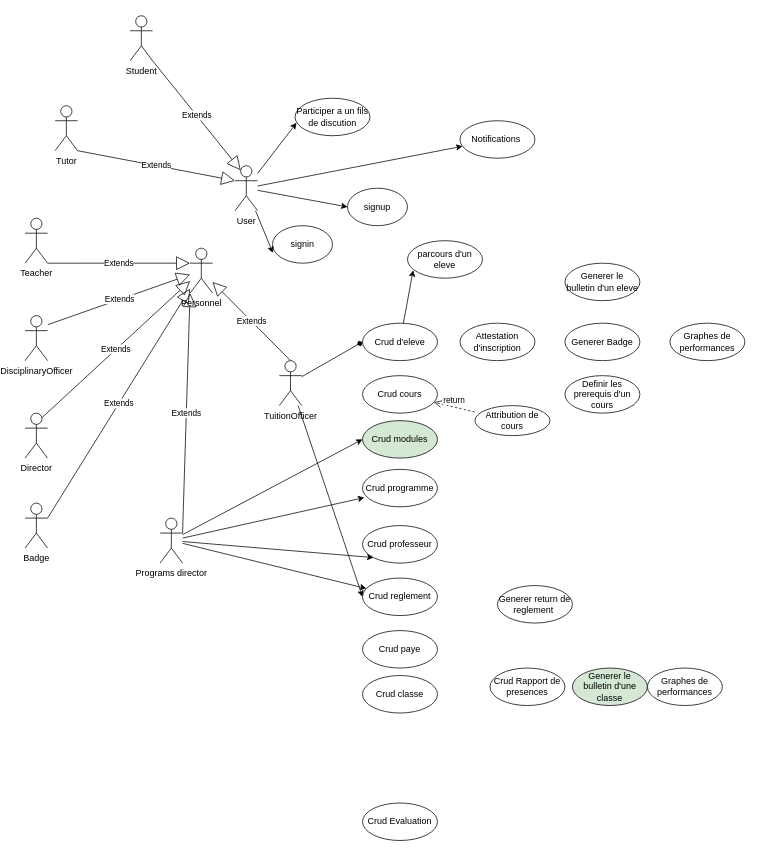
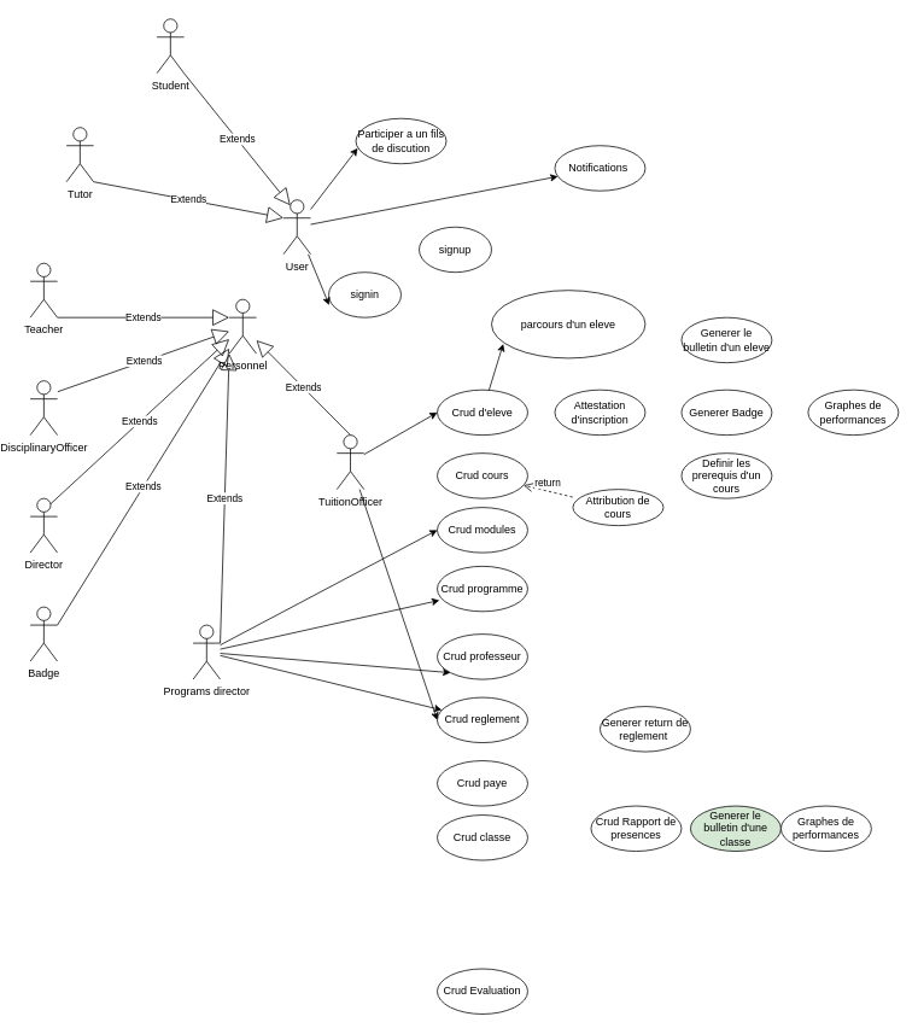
- <mxCell id="2" style="rounded=0;orthogonalLoop=1;jettySize=auto;html=1;entryX=0;entryY=0.5;entryDx=0;entryDy=0;" edge="1" parent="1" source="4" target="19"><mxGeometry relative="1" as="geometry" /></mxCell>
- <mxCell id="27" value="parcours d'un eleve" style="ellipse;whiteSpace=wrap;html=1;" vertex="1" parent="1"><mxGeometry x="530" y="320" width="100" height="50" as="geometry" /></mxCell>
+ <mxCell id="27" value="parcours d'un eleve" style="ellipse;whiteSpace=wrap;html=1;" vertex="1" parent="1"><mxGeometry x="530" y="320" width="170" height="75" as="geometry" /></mxCell>
- <mxCell id="12" style="rounded=0;orthogonalLoop=1;jettySize=auto;html=1;entryX=0;entryY=0.5;entryDx=0;entryDy=0;endArrow=diamond;" edge="1" parent="1" source="14" target="20"><mxGeometry relative="1" as="geometry" /></mxCell>
+ <mxCell id="12" style="rounded=0;orthogonalLoop=1;jettySize=auto;html=1;entryX=0;entryY=0.5;entryDx=0;entryDy=0;" edge="1" parent="1" source="14" target="20"><mxGeometry relative="1" as="geometry" /></mxCell>
- <mxCell id="22" value="Crud modules" style="ellipse;whiteSpace=wrap;html=1;fillColor=#d5e8d4;" vertex="1" parent="1"><mxGeometry x="470" y="560" width="100" height="50" as="geometry" /></mxCell>
+ <mxCell id="22" value="Crud modules" style="ellipse;whiteSpace=wrap;html=1;" vertex="1" parent="1"><mxGeometry x="470" y="560" width="100" height="50" as="geometry" /></mxCell>
